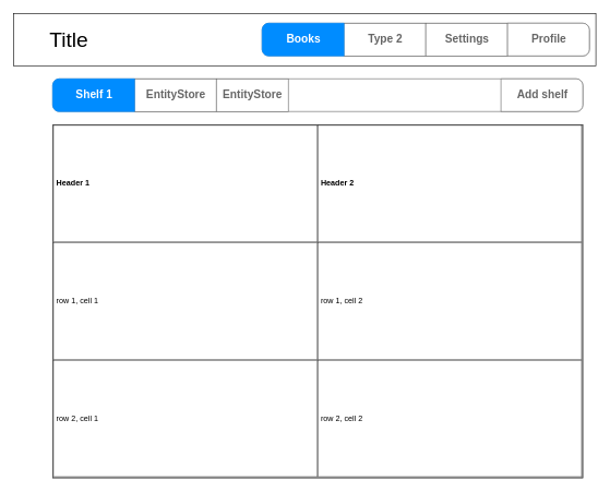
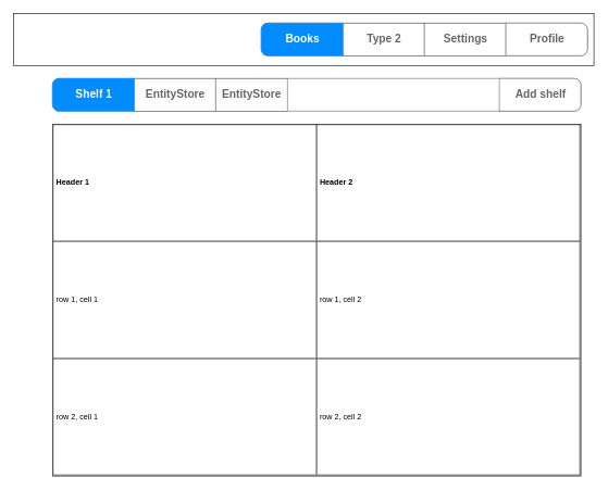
- <mxCell id="14" value="Title" style="text;html=1;strokeColor=none;fillColor=none;align=center;verticalAlign=middle;whiteSpace=wrap;rounded=0;fontSize=32;" parent="1" vertex="1"><mxGeometry width="170" height="80" as="geometry" x="20" y="20" /></mxCell>
